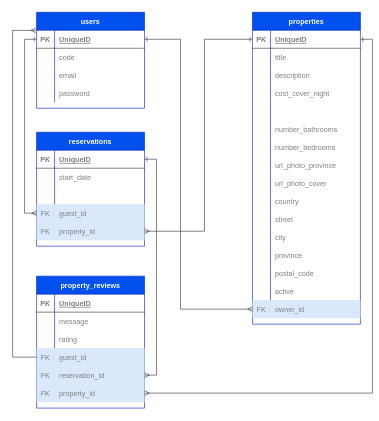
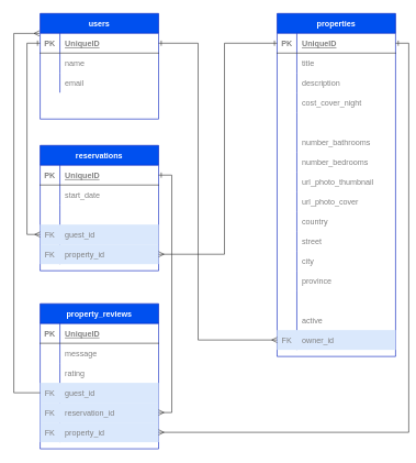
- <mxCell id="8" value="code" style="shape=partialRectangle;connectable=0;fillColor=none;top=0;left=0;bottom=0;right=0;align=left;spacingLeft=6;overflow=hidden;strokeColor=#333333;fontColor=#808080;" parent="6" vertex="1"><mxGeometry x="30" width="150" height="30" as="geometry"><mxRectangle width="150" height="30" as="alternateBounds" /></mxGeometry></mxCell>
+ <mxCell id="8" value="name" style="shape=partialRectangle;connectable=0;fillColor=none;top=0;left=0;bottom=0;right=0;align=left;spacingLeft=6;overflow=hidden;strokeColor=#333333;fontColor=#808080;" parent="6" vertex="1"><mxGeometry x="30" width="150" height="30" as="geometry"><mxRectangle width="150" height="30" as="alternateBounds" /></mxGeometry></mxCell>
- <mxCell id="14" value="password" style="shape=partialRectangle;connectable=0;fillColor=none;top=0;left=0;bottom=0;right=0;align=left;spacingLeft=6;overflow=hidden;strokeColor=#333333;fontColor=#808080;" parent="12" vertex="1"><mxGeometry x="30" width="150" height="30" as="geometry"><mxRectangle width="150" height="30" as="alternateBounds" /></mxGeometry></mxCell>
- <mxCell id="38" value="url_photo_province" style="shape=partialRectangle;connectable=0;fillColor=none;top=0;left=0;bottom=0;right=0;align=left;spacingLeft=6;overflow=hidden;strokeColor=#333333;fontColor=#808080;" parent="36" vertex="1"><mxGeometry x="30" width="150" height="30" as="geometry"><mxRectangle width="150" height="30" as="alternateBounds" /></mxGeometry></mxCell>
+ <mxCell id="38" value="url_photo_thumbnail" style="shape=partialRectangle;connectable=0;fillColor=none;top=0;left=0;bottom=0;right=0;align=left;spacingLeft=6;overflow=hidden;strokeColor=#333333;fontColor=#808080;" parent="36" vertex="1"><mxGeometry x="30" width="150" height="30" as="geometry"><mxRectangle width="150" height="30" as="alternateBounds" /></mxGeometry></mxCell>
- <mxCell id="56" value="postal_code" style="shape=partialRectangle;connectable=0;fillColor=none;top=0;left=0;bottom=0;right=0;align=left;spacingLeft=6;overflow=hidden;strokeColor=#333333;fontColor=#808080;" parent="54" vertex="1"><mxGeometry x="30" width="150" height="30" as="geometry"><mxRectangle width="150" height="30" as="alternateBounds" /></mxGeometry></mxCell>
